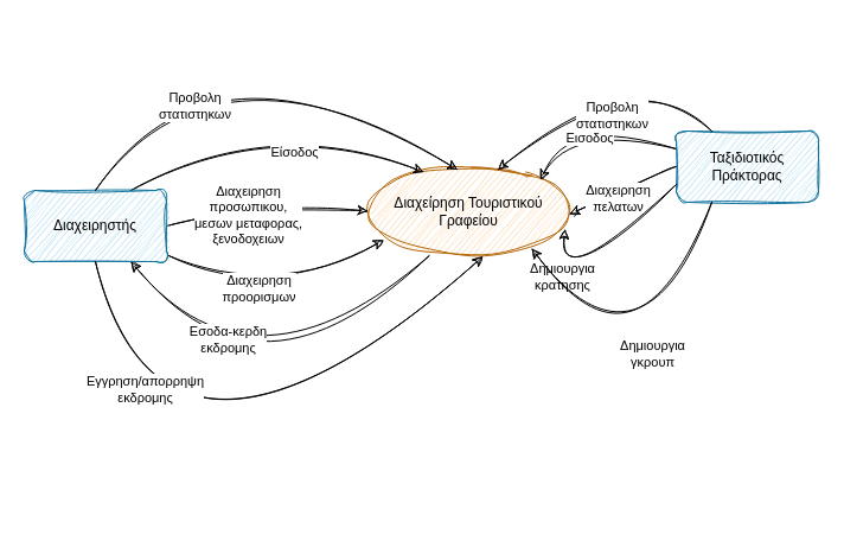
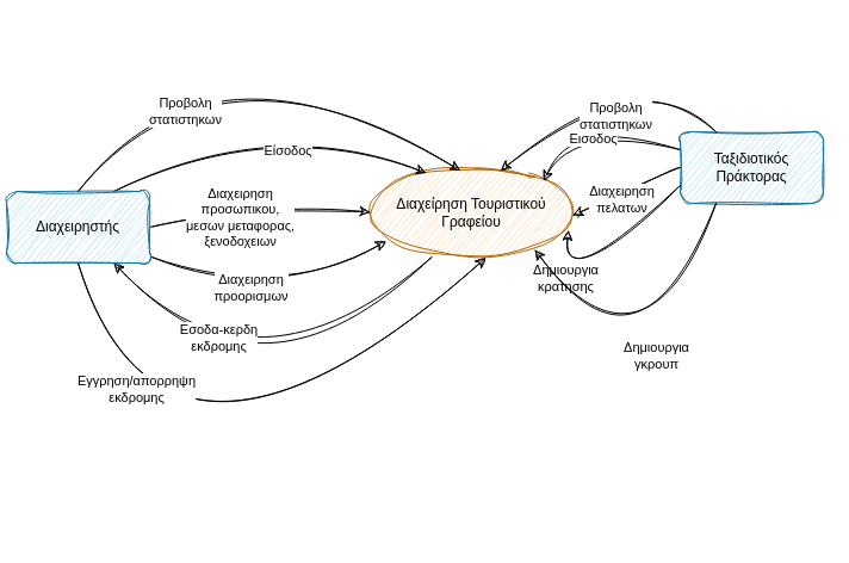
- <mxCell id="11" value="Διαχειρηστής" style="rounded=1;whiteSpace=wrap;html=1;fillColor=#b1ddf0;strokeColor=#10739e;sketch=1;curveFitting=1;jiggle=2;" parent="1" vertex="1"><mxGeometry x="20" y="160" width="120" height="60" as="geometry" /></mxCell>
+ <mxCell id="11" value="Διαχειρηστής" style="rounded=1;whiteSpace=wrap;html=1;fillColor=#b1ddf0;strokeColor=#10739e;sketch=1;curveFitting=1;jiggle=2;" parent="1" vertex="1"><mxGeometry x="5" y="160" width="120" height="60" as="geometry" /></mxCell>
